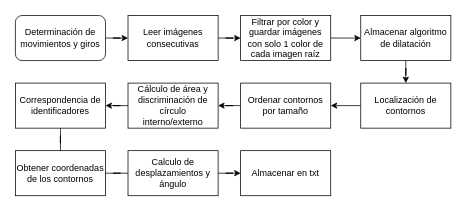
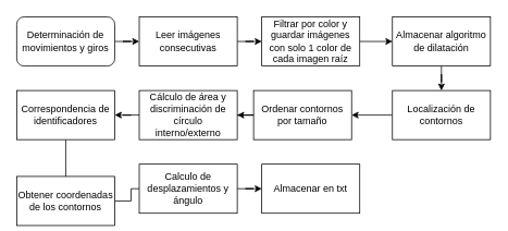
- <mxCell id="13" value="Ordenar contornos por tamaño" style="rounded=0;whiteSpace=wrap;html=1;" vertex="1" parent="1"><mxGeometry x="320" y="110" width="120" height="60" as="geometry" /></mxCell>
+ <mxCell id="13" value="Ordenar contornos por tamaño" style="rounded=0;whiteSpace=wrap;html=1;" vertex="1" parent="1"><mxGeometry x="310" y="110" width="120" height="60" as="geometry" /></mxCell>
- <mxCell id="15" value="Obtener coordenadas de los contornos" style="rounded=0;whiteSpace=wrap;html=1;" vertex="1" parent="1"><mxGeometry x="20" y="200" width="120" height="60" as="geometry" /></mxCell>
+ <mxCell id="15" value="Obtener coordenadas de los contornos" style="rounded=0;whiteSpace=wrap;html=1;" vertex="1" parent="1"><mxGeometry x="20" y="215" width="120" height="60" as="geometry" /></mxCell>
